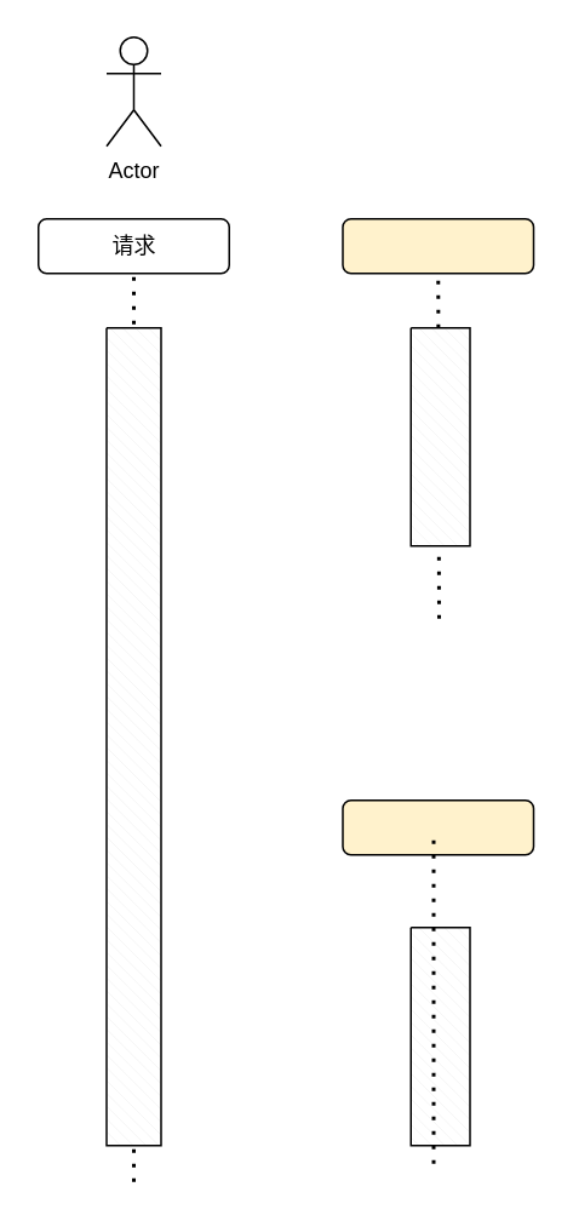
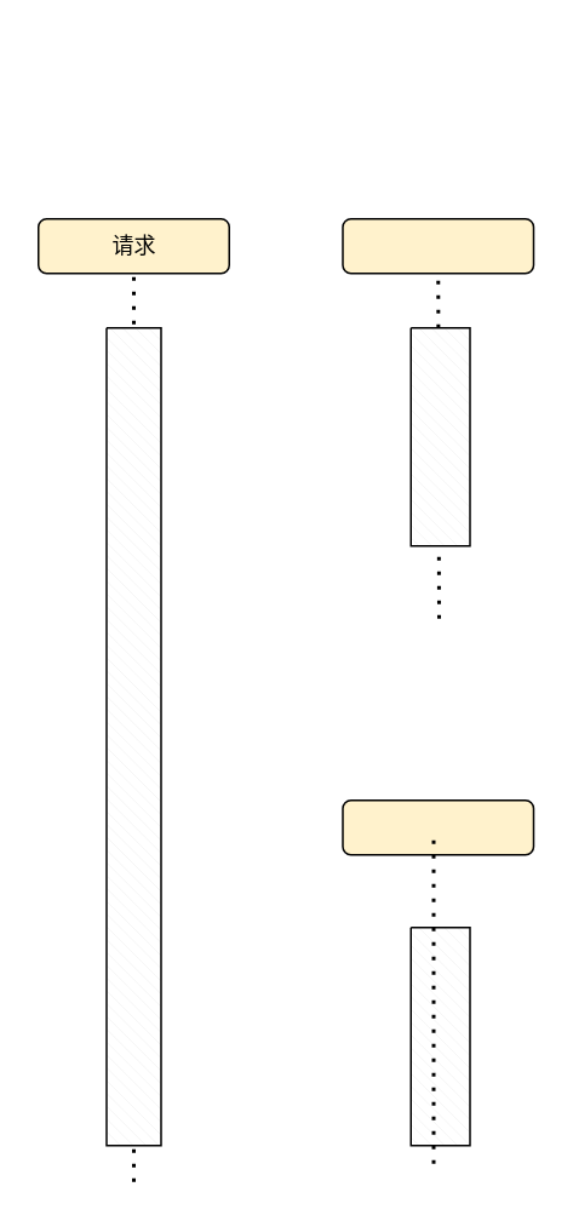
- <mxCell id="2" value="Actor" style="shape=umlActor;verticalLabelPosition=bottom;verticalAlign=top;html=1;" parent="1" vertex="1"><mxGeometry x="58" y="20" width="30" height="60" as="geometry" /></mxCell>
- <mxCell id="4" value="请求" style="rounded=1;whiteSpace=wrap;html=1;fillColor=#ffffff;" vertex="1" parent="1"><mxGeometry x="20.5" y="120" width="105" height="30" as="geometry" /></mxCell>
+ <mxCell id="4" value="请求" style="rounded=1;whiteSpace=wrap;html=1;fillColor=#FFF2CC;" vertex="1" parent="1"><mxGeometry x="20.5" y="120" width="105" height="30" as="geometry" /></mxCell>
